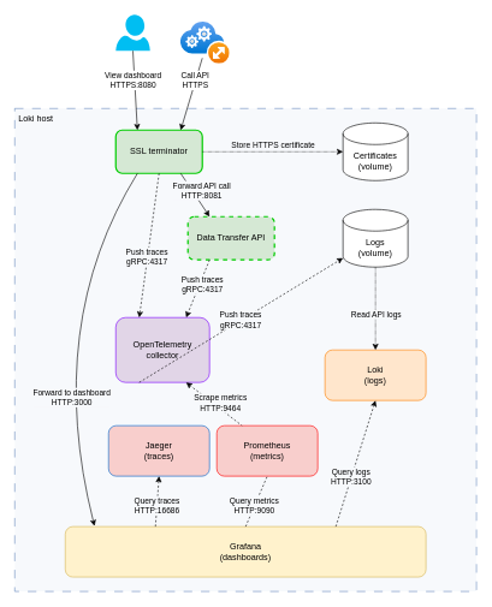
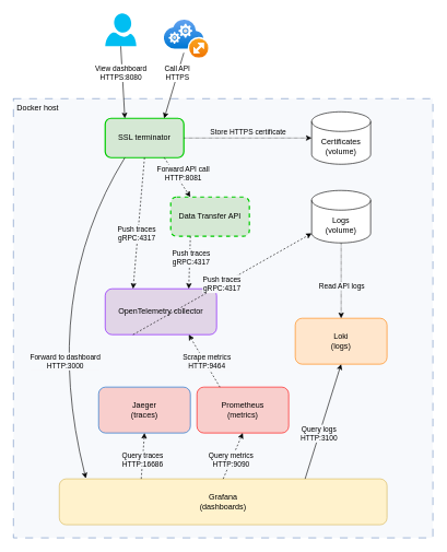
- <mxCell id="2" value="&amp;nbsp;Loki host" style="rounded=0;whiteSpace=wrap;html=1;strokeWidth=1;dashed=1;dashPattern=12 12;strokeColor=#6c8ebf;fillColor=#F7F9FC;align=left;verticalAlign=top;" parent="1" vertex="1"><mxGeometry x="20" y="150" width="640" height="670" as="geometry" /></mxCell>
+ <mxCell id="2" value="&amp;nbsp;Docker host" style="rounded=0;whiteSpace=wrap;html=1;strokeWidth=1;dashed=1;dashPattern=12 12;strokeColor=#6c8ebf;fillColor=#F7F9FC;align=left;verticalAlign=top;" parent="1" vertex="1"><mxGeometry x="20" y="150" width="640" height="670" as="geometry" /></mxCell>
- <mxCell id="13" value="" style="endArrow=classic;html=1;rounded=0;exitX=0.75;exitY=1;exitDx=0;exitDy=0;entryX=0.25;entryY=0;entryDx=0;entryDy=0;" parent="1" source="4" target="7" edge="1"><mxGeometry width="50" height="50" relative="1" as="geometry"><mxPoint x="720" y="370" as="sourcePoint" /><mxPoint x="770" y="320" as="targetPoint" /></mxGeometry></mxCell>
+ <mxCell id="13" value="" style="endArrow=classic;html=1;rounded=0;exitX=0.75;exitY=1;exitDx=0;exitDy=0;entryX=0.25;entryY=0;entryDx=0;entryDy=0;dashed=1;" parent="1" source="4" target="7" edge="1"><mxGeometry width="50" height="50" relative="1" as="geometry"><mxPoint x="720" y="370" as="sourcePoint" /><mxPoint x="770" y="320" as="targetPoint" /></mxGeometry></mxCell>
- <mxCell id="10" value="OpenTelemetry collector" style="rounded=1;whiteSpace=wrap;html=1;fillColor=#e1d5e7;strokeColor=#7F00FF;" parent="1" vertex="1"><mxGeometry x="160" y="440" width="130" height="90" as="geometry" /></mxCell>
+ <mxCell id="10" value="OpenTelemetry collector" style="rounded=1;whiteSpace=wrap;html=1;fillColor=#e1d5e7;strokeColor=#7F00FF;" parent="1" vertex="1"><mxGeometry x="160" y="440" width="170" height="70" as="geometry" /></mxCell>
- <mxCell id="36" value="" style="endArrow=classic;html=1;rounded=0;entryX=0.5;entryY=1;entryDx=0;entryDy=0;dashed=1;exitX=0.75;exitY=0;exitDx=0;exitDy=0;" parent="1" source="29" target="26" edge="1"><mxGeometry width="50" height="50" relative="1" as="geometry"><mxPoint x="580" y="700" as="sourcePoint" /><mxPoint x="497.5" y="680" as="targetPoint" /></mxGeometry></mxCell>
+ <mxCell id="36" value="" style="endArrow=classic;html=1;rounded=0;entryX=0.5;entryY=1;entryDx=0;entryDy=0;dashed=0;exitX=0.75;exitY=0;exitDx=0;exitDy=0;" parent="1" source="29" target="26" edge="1"><mxGeometry width="50" height="50" relative="1" as="geometry"><mxPoint x="580" y="700" as="sourcePoint" /><mxPoint x="497.5" y="680" as="targetPoint" /></mxGeometry></mxCell>
- <mxCell id="34" value="" style="endArrow=none;html=1;rounded=0;entryX=0.5;entryY=1;entryDx=0;entryDy=0;dashed=1;exitX=0.5;exitY=0;exitDx=0;exitDy=0;" parent="1" source="29" target="19" edge="1"><mxGeometry width="50" height="50" relative="1" as="geometry"><mxPoint x="360" y="730" as="sourcePoint" /><mxPoint x="215" y="670" as="targetPoint" /></mxGeometry></mxCell>
+ <mxCell id="34" value="" style="endArrow=classic;html=1;rounded=0;entryX=0.5;entryY=1;entryDx=0;entryDy=0;dashed=1;exitX=0.5;exitY=0;exitDx=0;exitDy=0;" parent="1" source="29" target="19" edge="1"><mxGeometry width="50" height="50" relative="1" as="geometry"><mxPoint x="360" y="730" as="sourcePoint" /><mxPoint x="215" y="670" as="targetPoint" /></mxGeometry></mxCell>
